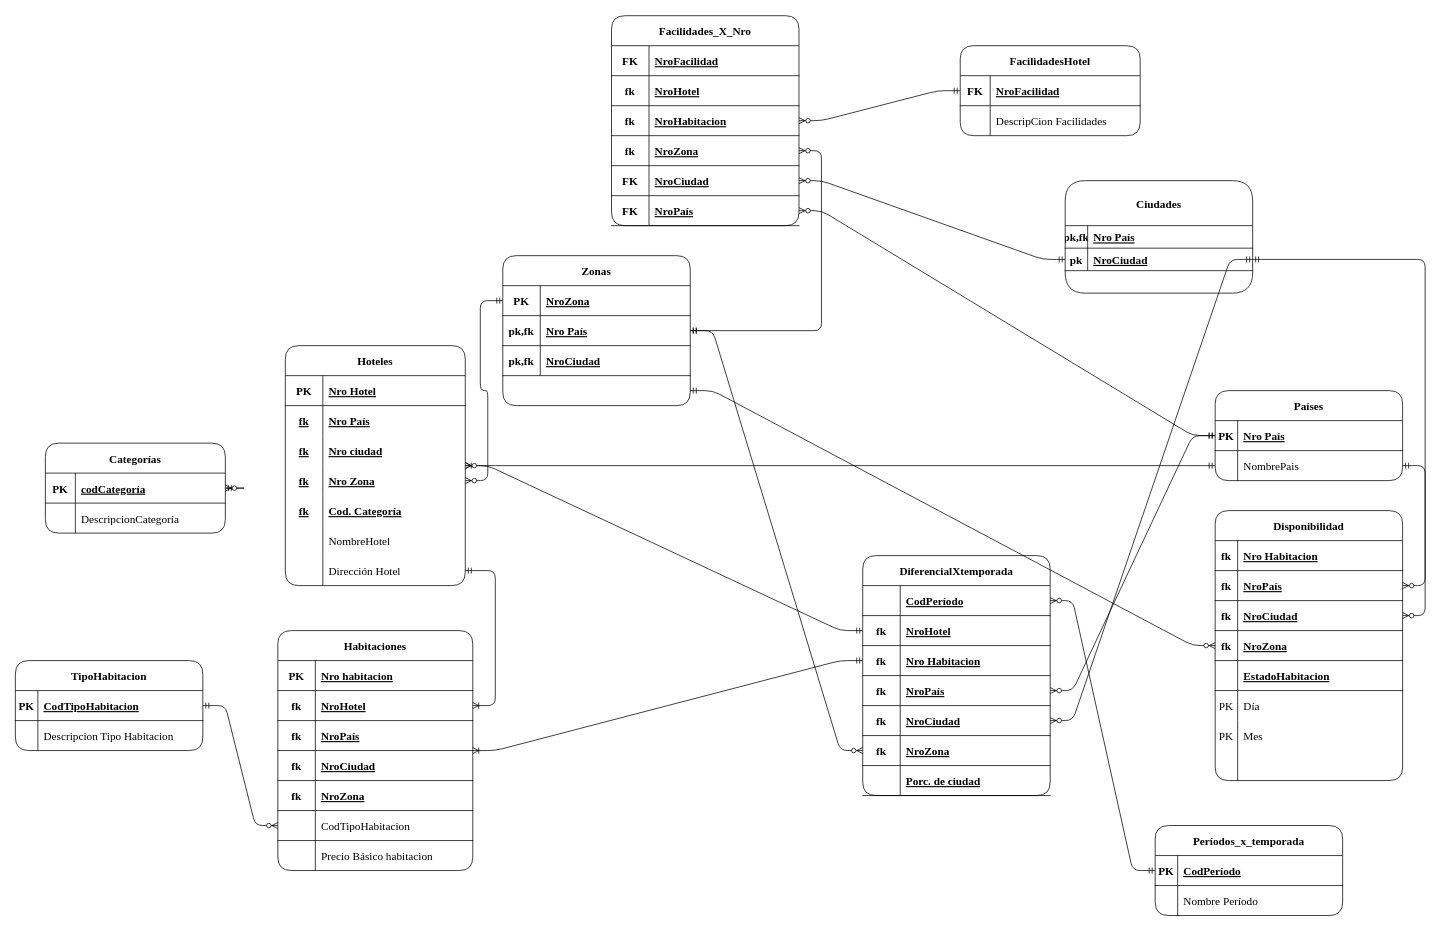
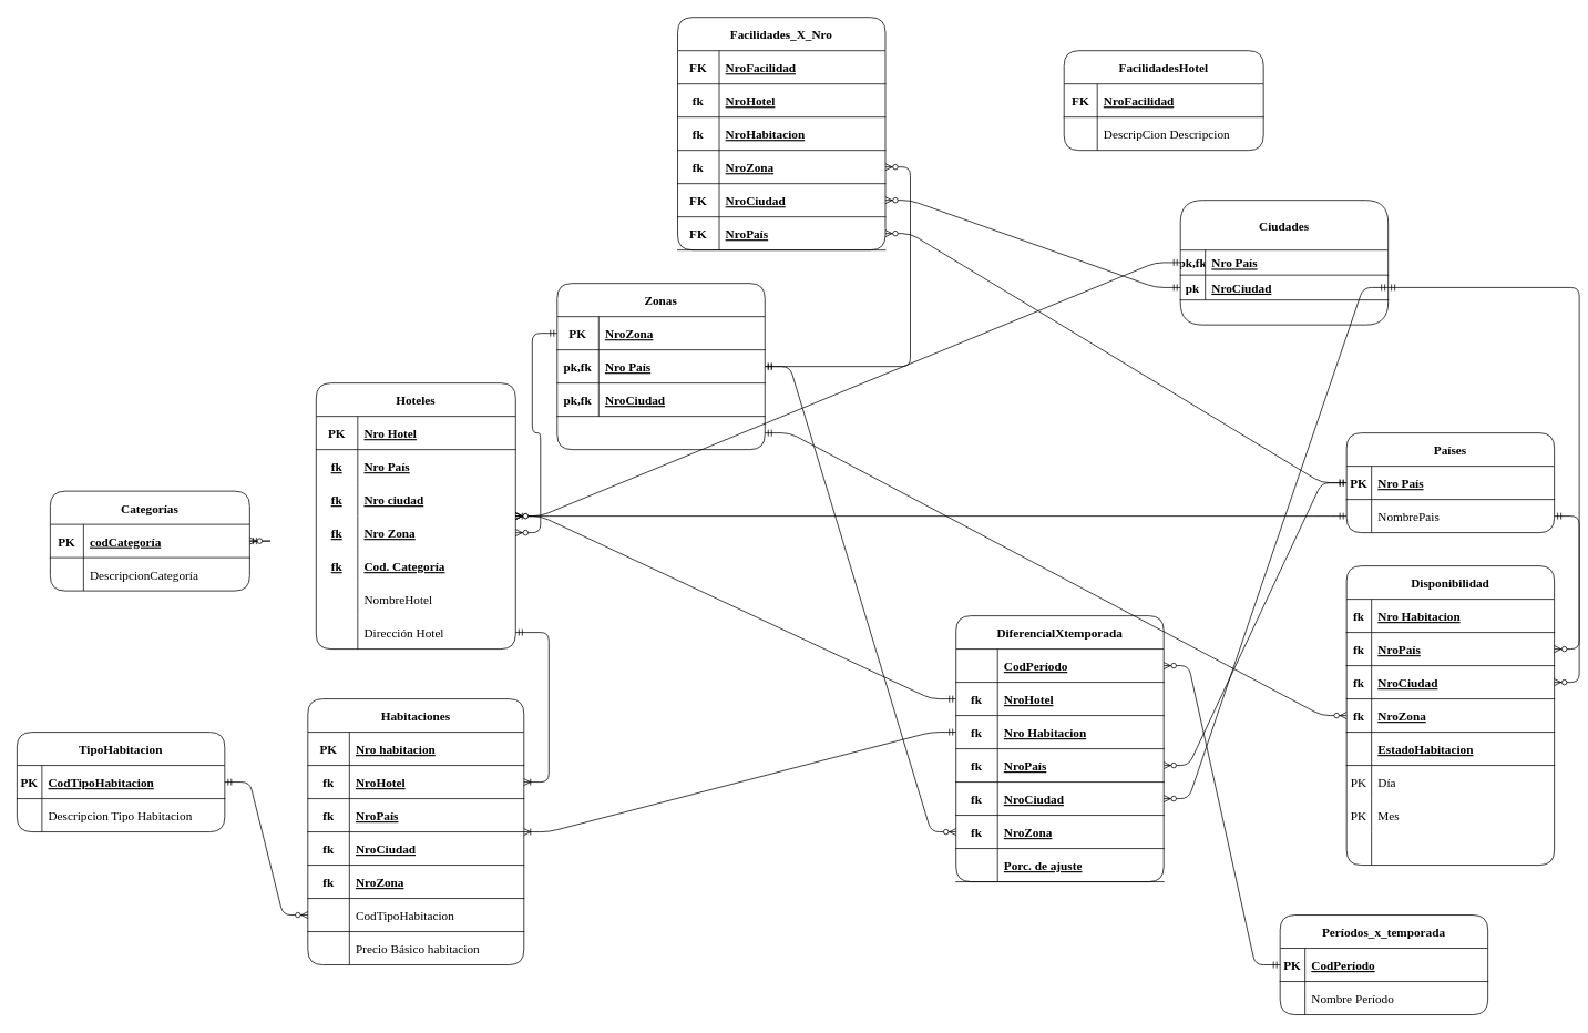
- <mxCell id="171" value="" style="edgeStyle=entityRelationEdgeStyle;fontSize=12;html=1;endArrow=ERzeroToMany;startArrow=ERmandOne;" edge="1" parent="1" source="94" target="75"><mxGeometry width="100" height="100" relative="1" as="geometry"><mxPoint x="310" y="240" as="sourcePoint" /><mxPoint x="410" y="140" as="targetPoint" /></mxGeometry></mxCell>
- <mxCell id="100" value="DescripCion Facilidades" style="shape=partialRectangle;overflow=hidden;connectable=0;fillColor=none;top=0;left=0;bottom=0;right=0;align=left;spacingLeft=6;fontFamily=Verdana;fontSize=15;rounded=1;textDirection=ltr;" parent="98" vertex="1"><mxGeometry x="40" width="200" height="40" as="geometry" /></mxCell>
+ <mxCell id="100" value="DescripCion Descripcion" style="shape=partialRectangle;overflow=hidden;connectable=0;fillColor=none;top=0;left=0;bottom=0;right=0;align=left;spacingLeft=6;fontFamily=Verdana;fontSize=15;rounded=1;textDirection=ltr;" parent="98" vertex="1"><mxGeometry x="40" width="200" height="40" as="geometry" /></mxCell>
+ <mxCell id="177" value="" style="edgeStyle=entityRelationEdgeStyle;fontSize=12;html=1;endArrow=ERzeroToMany;startArrow=ERmandOne;" edge="1" parent="1" source="161" target="24"><mxGeometry width="100" height="100" relative="1" as="geometry"><mxPoint x="1180" y="630" as="sourcePoint" /><mxPoint x="670" y="630" as="targetPoint" /></mxGeometry></mxCell>
- <mxCell id="67" value="Porc. de ciudad" style="shape=partialRectangle;overflow=hidden;connectable=0;fillColor=none;top=0;left=0;bottom=0;right=0;align=left;spacingLeft=6;fontStyle=5;fontFamily=Verdana;fontSize=15;rounded=1;textDirection=ltr;" vertex="1" parent="65"><mxGeometry x="50" width="200" height="40" as="geometry" /></mxCell>
+ <mxCell id="67" value="Porc. de ajuste" style="shape=partialRectangle;overflow=hidden;connectable=0;fillColor=none;top=0;left=0;bottom=0;right=0;align=left;spacingLeft=6;fontStyle=5;fontFamily=Verdana;fontSize=15;rounded=1;textDirection=ltr;" vertex="1" parent="65"><mxGeometry x="50" width="200" height="40" as="geometry" /></mxCell>
